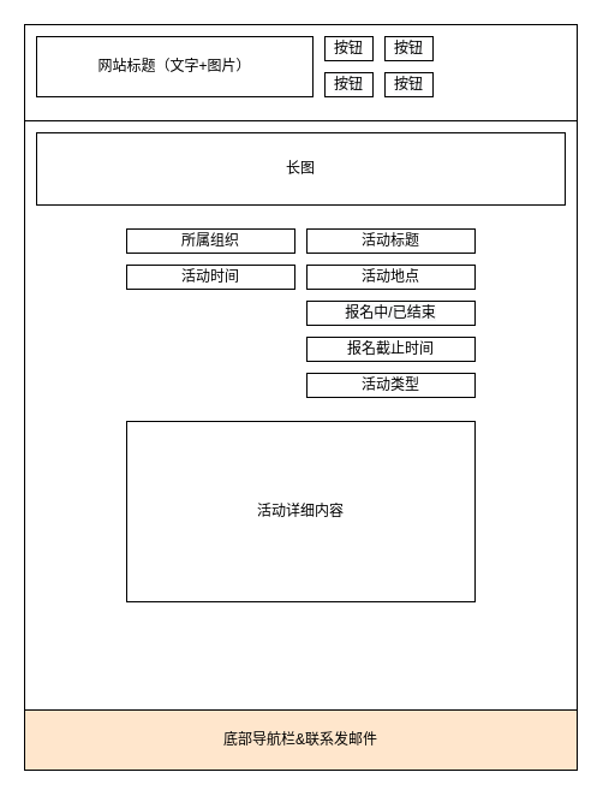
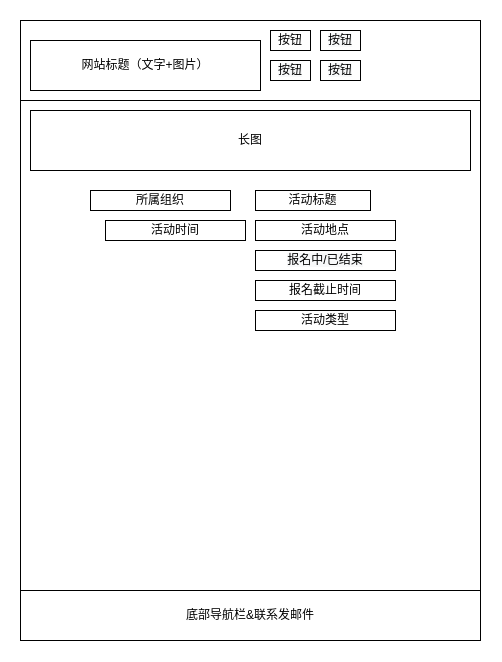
- <mxCell id="6" value="网站标题（文字+图片）" style="rounded=0;whiteSpace=wrap;html=1;" parent="1" vertex="1"><mxGeometry x="30" y="30" width="230" height="50" as="geometry" /></mxCell>
+ <mxCell id="6" value="网站标题（文字+图片）" style="rounded=0;whiteSpace=wrap;html=1;" parent="1" vertex="1"><mxGeometry x="30" y="40" width="230" height="50" as="geometry" /></mxCell>
- <mxCell id="12" value="所属组织" style="rounded=0;whiteSpace=wrap;html=1;" parent="1" vertex="1"><mxGeometry x="105" y="190" width="140" height="20" as="geometry" /></mxCell>
+ <mxCell id="12" value="所属组织" style="rounded=0;whiteSpace=wrap;html=1;" parent="1" vertex="1"><mxGeometry x="90" y="190" width="140" height="20" as="geometry" /></mxCell>
- <mxCell id="13" value="活动标题" style="rounded=0;whiteSpace=wrap;html=1;" parent="1" vertex="1"><mxGeometry x="255" y="190" width="140" height="20" as="geometry" /></mxCell>
+ <mxCell id="13" value="活动标题" style="rounded=0;whiteSpace=wrap;html=1;" parent="1" vertex="1"><mxGeometry x="255" y="190" width="115" height="20" as="geometry" /></mxCell>
- <mxCell id="11" value="活动详细内容" style="rounded=0;whiteSpace=wrap;html=1;" parent="1" vertex="1"><mxGeometry x="105" y="350" width="290" height="150" as="geometry" /></mxCell>
- <mxCell id="4" value="底部导航栏&amp;amp;联系发邮件" style="rounded=0;whiteSpace=wrap;html=1;fillColor=#ffe6cc;" parent="1" vertex="1"><mxGeometry x="20" y="590" width="460" height="50" as="geometry" /></mxCell>
+ <mxCell id="4" value="底部导航栏&amp;amp;联系发邮件" style="rounded=0;whiteSpace=wrap;html=1;" parent="1" vertex="1"><mxGeometry x="20" y="590" width="460" height="50" as="geometry" /></mxCell>
